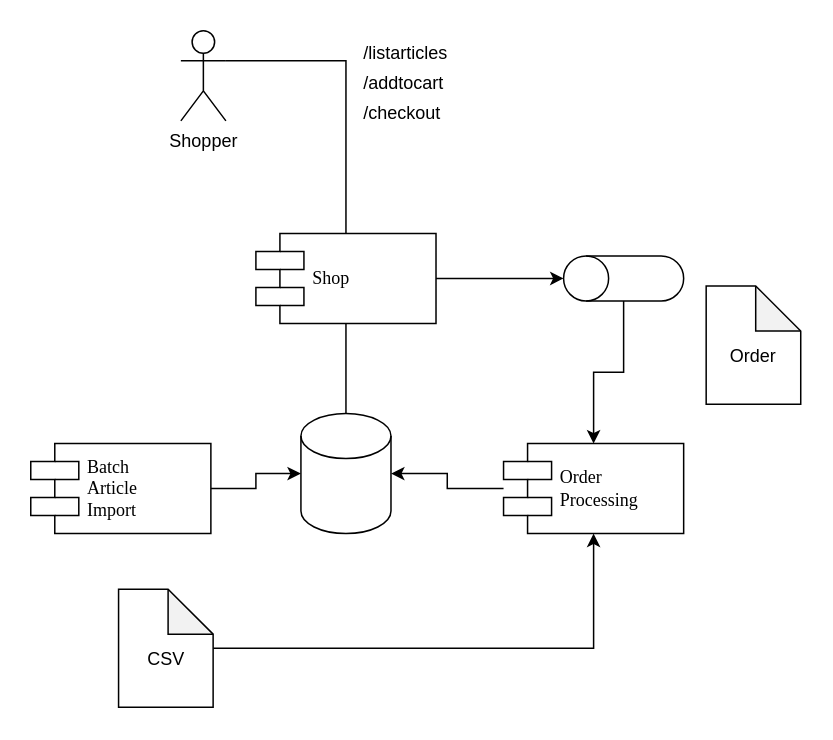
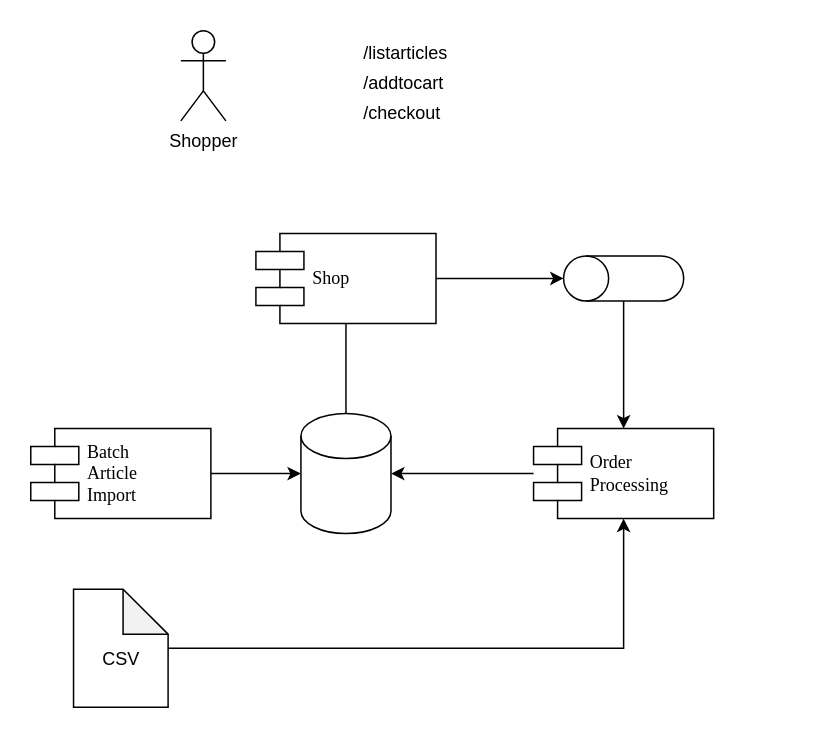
- <mxCell id="14" value="" style="endArrow=none;html=1;rounded=0;exitX=1;exitY=0.333;exitDx=0;exitDy=0;exitPerimeter=0;entryX=0.5;entryY=0;entryDx=0;entryDy=0;edgeStyle=orthogonalEdgeStyle;" edge="1" parent="1" source="10" target="4"><mxGeometry width="50" height="50" relative="1" as="geometry"><mxPoint x="260" y="0" as="sourcePoint" /><mxPoint x="310" y="-50" as="targetPoint" /></mxGeometry></mxCell>
- <mxCell id="19" value="&lt;br&gt;Order" style="shape=note;whiteSpace=wrap;html=1;backgroundOutline=1;darkOpacity=0.05;aspect=fixed;" vertex="1" parent="1"><mxGeometry x="470" y="190" width="63" height="78.75" as="geometry" /></mxCell>
- <mxCell id="16" value="Batch&lt;br&gt;Article &lt;br&gt;Import" style="shape=component;align=left;spacingLeft=36;rounded=0;shadow=0;comic=0;labelBackgroundColor=none;strokeWidth=1;fontFamily=Verdana;fontSize=12;html=1;" vertex="1" parent="1"><mxGeometry x="20" y="295" width="120" height="60" as="geometry" /></mxCell>
+ <mxCell id="16" value="Batch&lt;br&gt;Article &lt;br&gt;Import" style="shape=component;align=left;spacingLeft=36;rounded=0;shadow=0;comic=0;labelBackgroundColor=none;strokeWidth=1;fontFamily=Verdana;fontSize=12;html=1;" vertex="1" parent="1"><mxGeometry x="20" y="285" width="120" height="60" as="geometry" /></mxCell>
- <mxCell id="6" value="Order&lt;br&gt;Processing" style="shape=component;align=left;spacingLeft=36;rounded=0;shadow=0;comic=0;labelBackgroundColor=none;strokeWidth=1;fontFamily=Verdana;fontSize=12;html=1;" vertex="1" parent="1"><mxGeometry x="335" y="295" width="120" height="60" as="geometry" /></mxCell>
+ <mxCell id="6" value="Order&lt;br&gt;Processing" style="shape=component;align=left;spacingLeft=36;rounded=0;shadow=0;comic=0;labelBackgroundColor=none;strokeWidth=1;fontFamily=Verdana;fontSize=12;html=1;" vertex="1" parent="1"><mxGeometry x="355" y="285" width="120" height="60" as="geometry" /></mxCell>
- <mxCell id="18" value="&lt;br&gt;CSV" style="shape=note;whiteSpace=wrap;html=1;backgroundOutline=1;darkOpacity=0.05;aspect=fixed;" vertex="1" parent="1"><mxGeometry x="78.5" y="392" width="63" height="78.75" as="geometry" /></mxCell>
+ <mxCell id="18" value="&lt;br&gt;CSV" style="shape=note;whiteSpace=wrap;html=1;backgroundOutline=1;darkOpacity=0.05;aspect=fixed;" vertex="1" parent="1"><mxGeometry x="48.5" y="392" width="63" height="78.75" as="geometry" /></mxCell>
